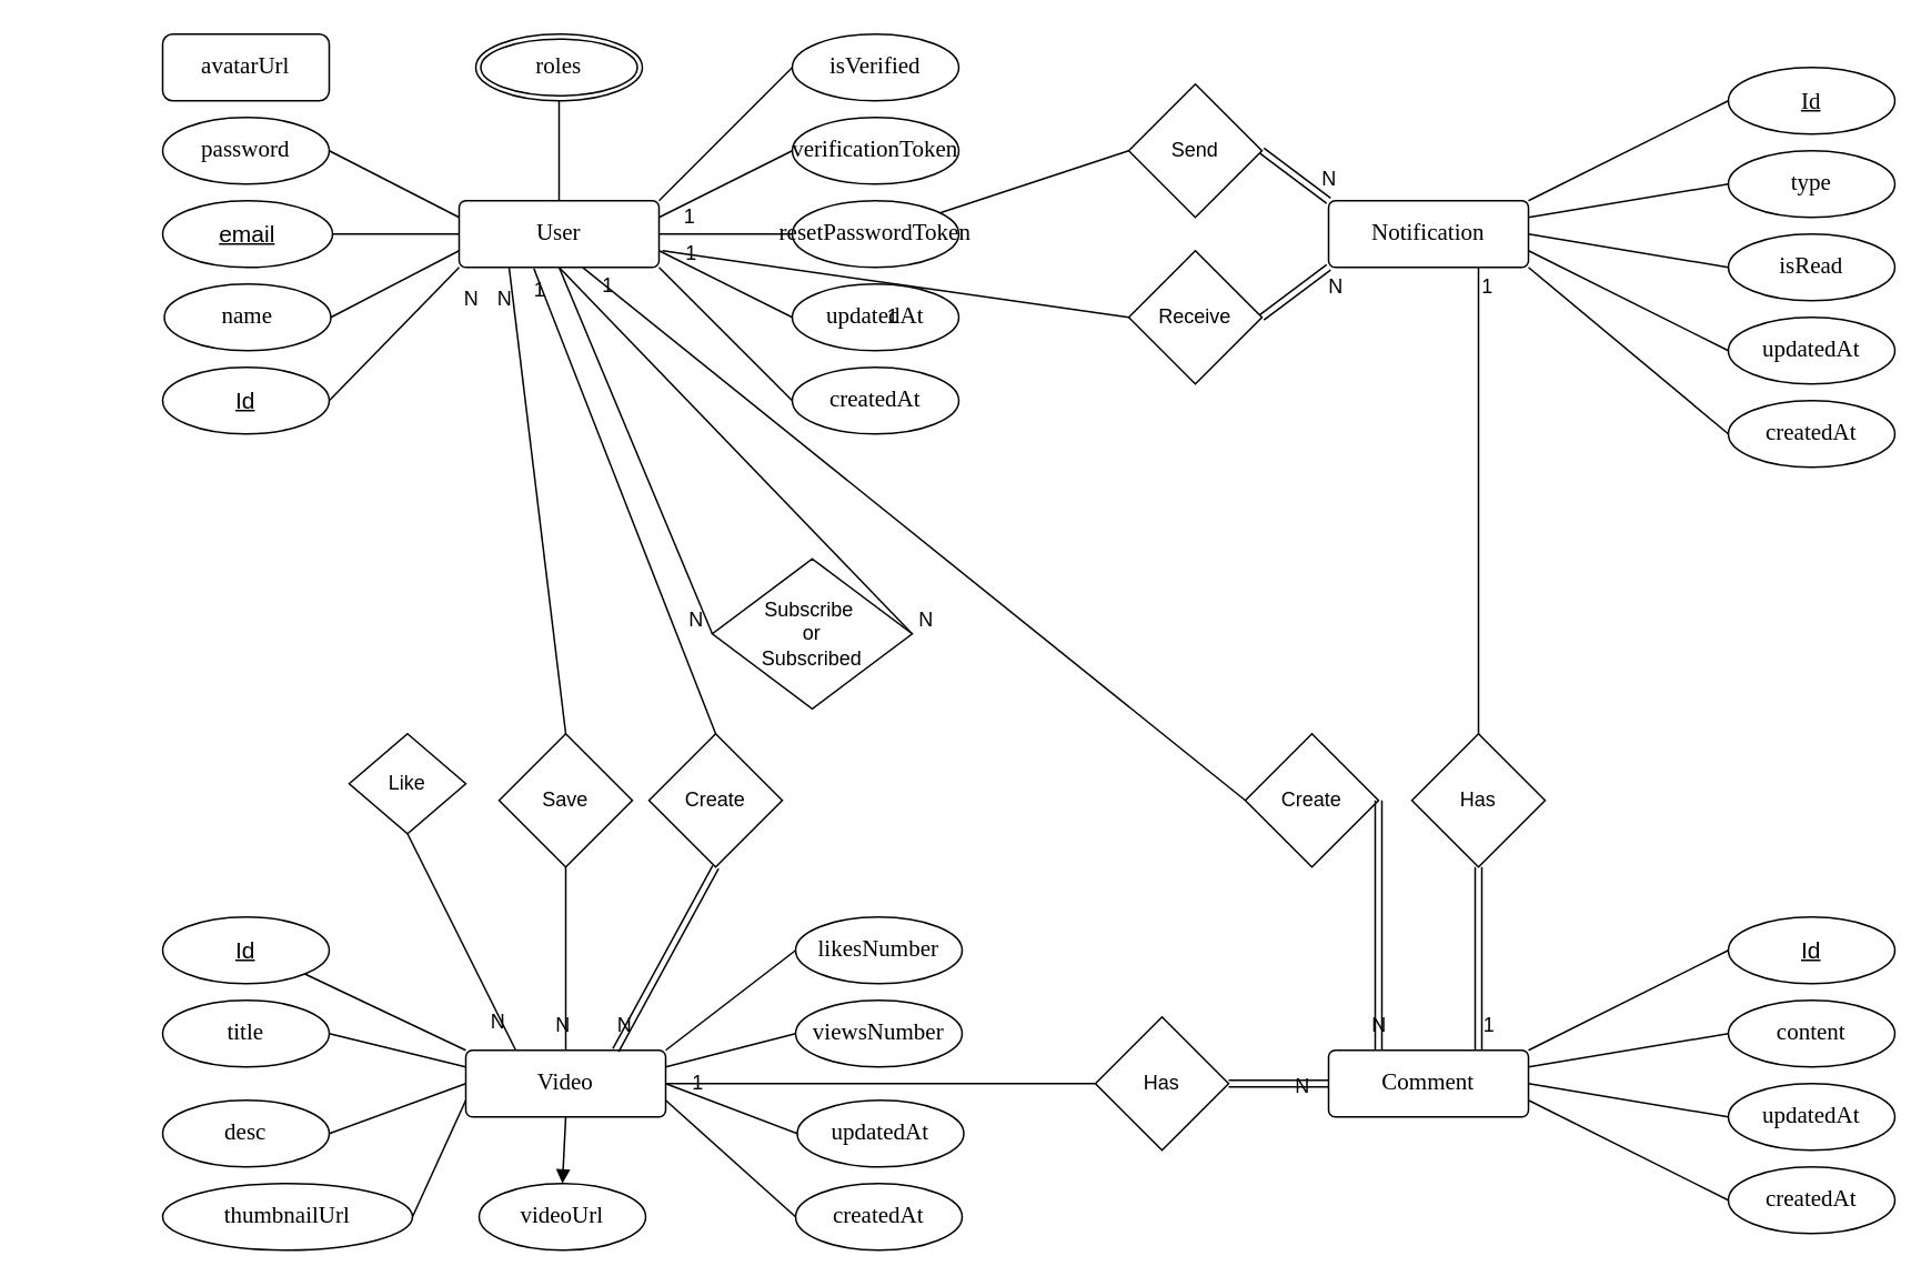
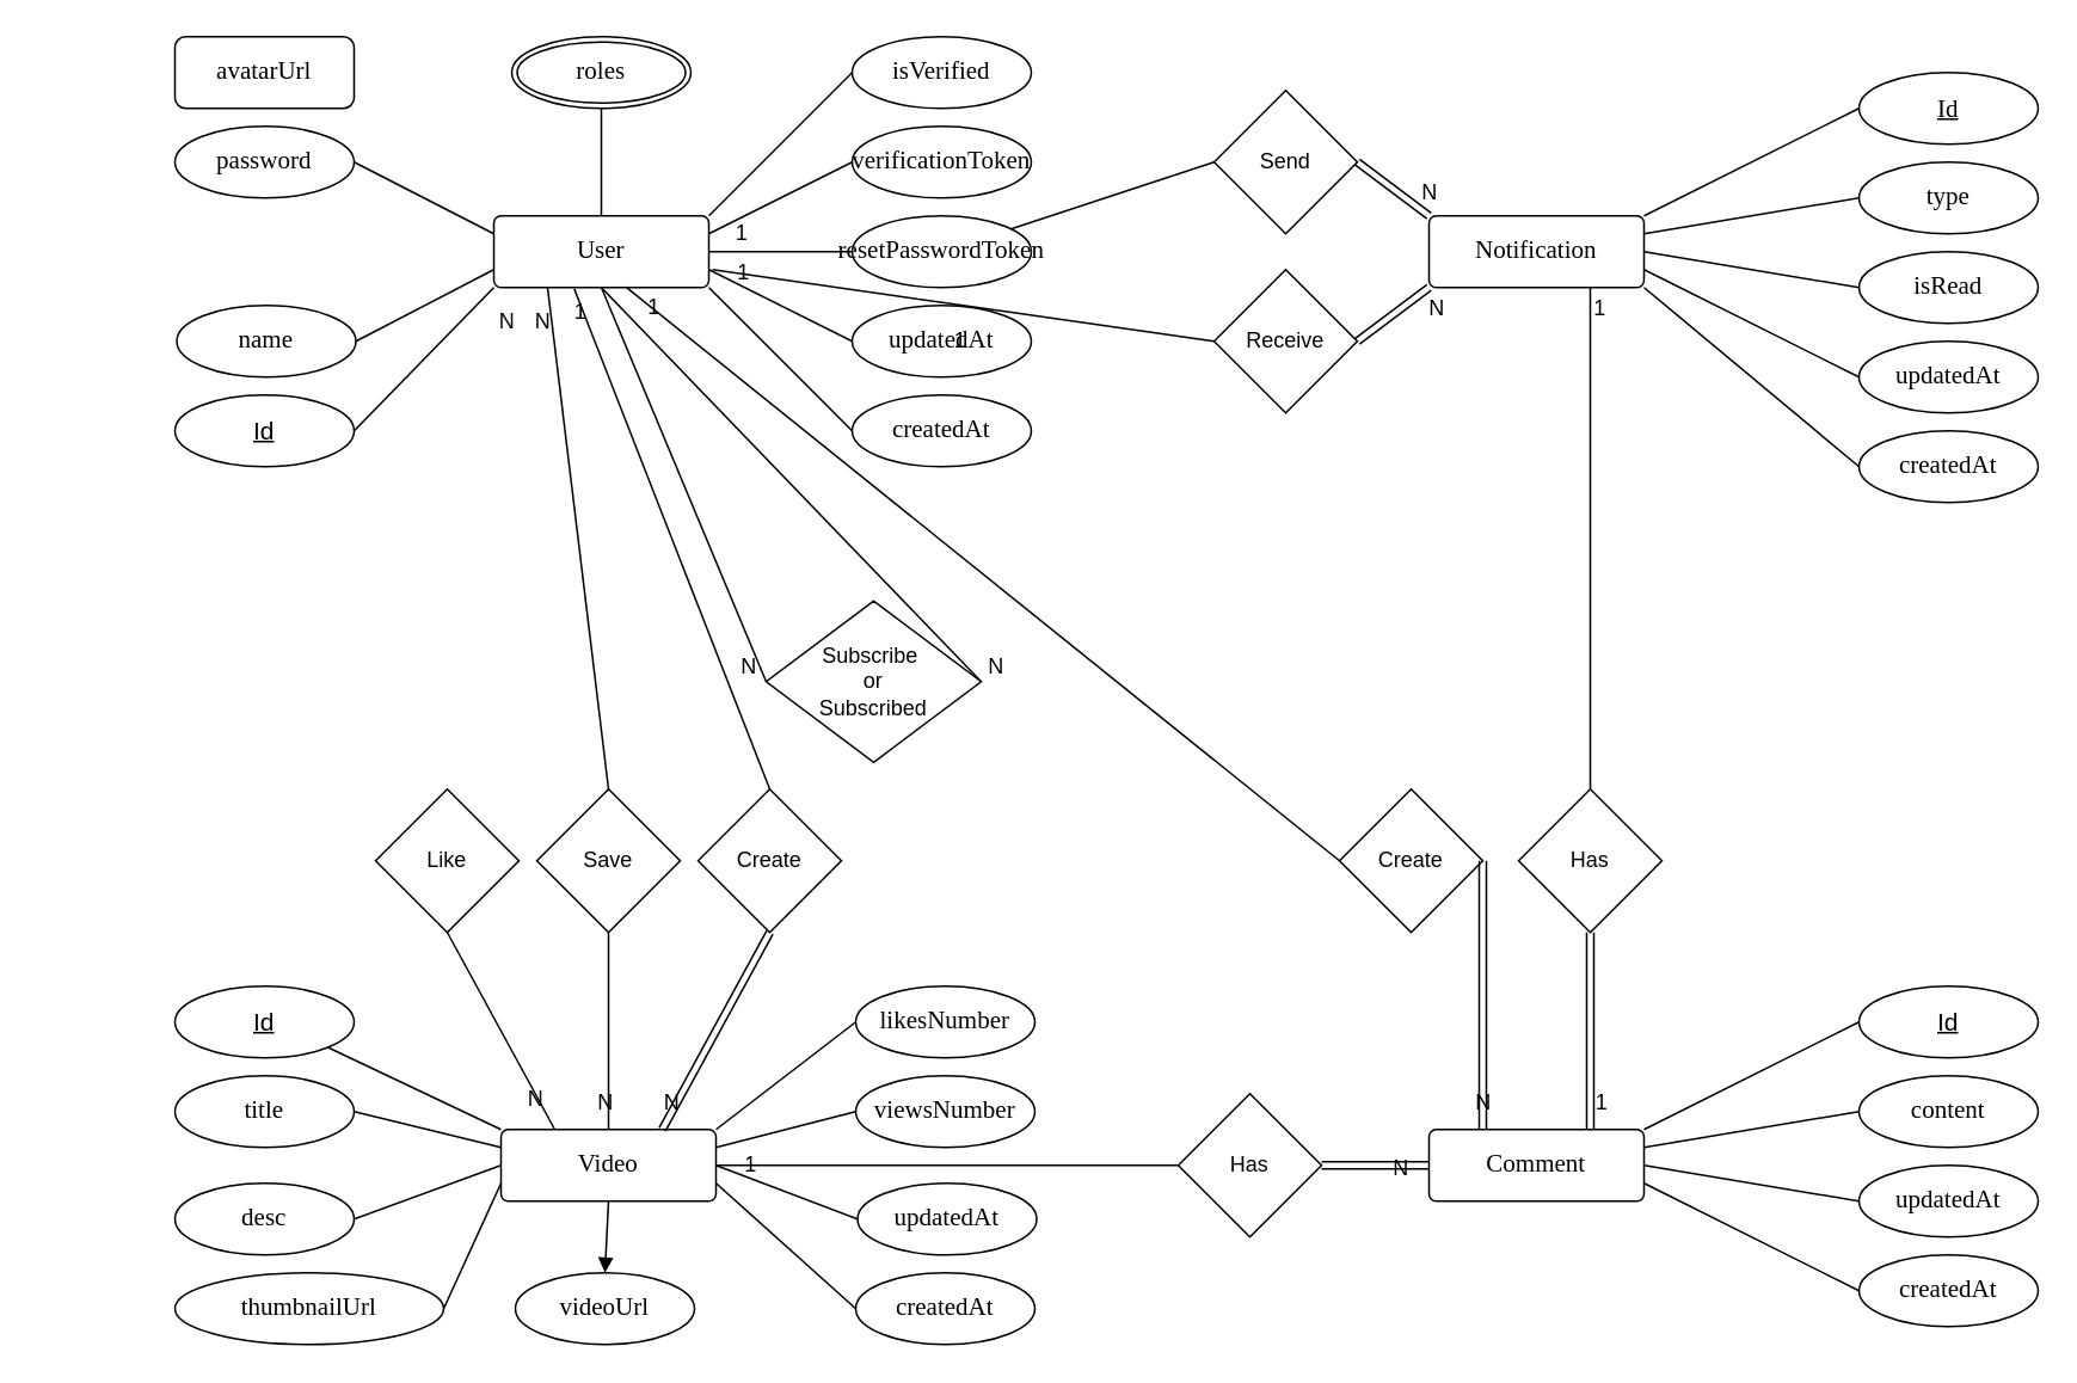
- <mxCell id="31" value="email" style="ellipse;whiteSpace=wrap;html=1;align=center;fontStyle=4;fontSize=14;" parent="1" vertex="1"><mxGeometry x="97" y="120" width="102" height="40" as="geometry" /></mxCell>
- <mxCell id="8" value="" style="endArrow=none;html=1;rounded=0;entryX=0;entryY=0.5;entryDx=0;entryDy=0;exitX=1;exitY=0.5;exitDx=0;exitDy=0;fontFamily=cascadia code;fontSize=14;" parent="1" source="31" target="2" edge="1"><mxGeometry relative="1" as="geometry"><mxPoint x="230" y="94" as="sourcePoint" /><mxPoint x="285" y="140" as="targetPoint" /><Array as="points" /></mxGeometry></mxCell>
- <mxCell id="26" value="Like" style="rhombus;whiteSpace=wrap;html=1;" parent="1" vertex="1"><mxGeometry x="209" y="440" width="70" height="60" as="geometry" /></mxCell>
+ <mxCell id="26" value="Like" style="rhombus;whiteSpace=wrap;html=1;" parent="1" vertex="1"><mxGeometry x="209" y="440" width="80" height="80" as="geometry" /></mxCell>
